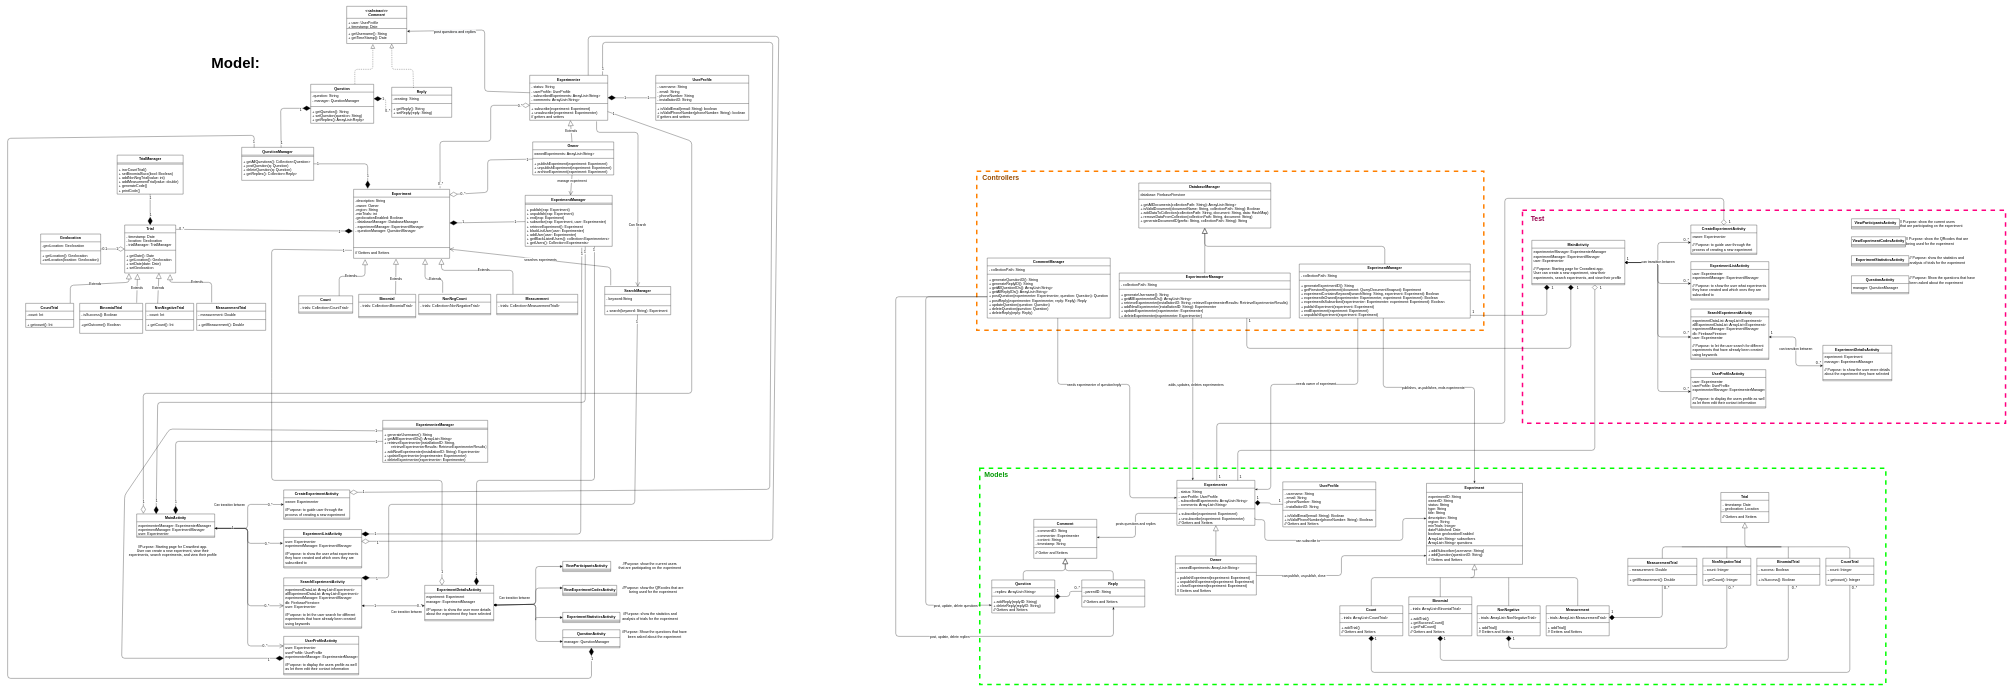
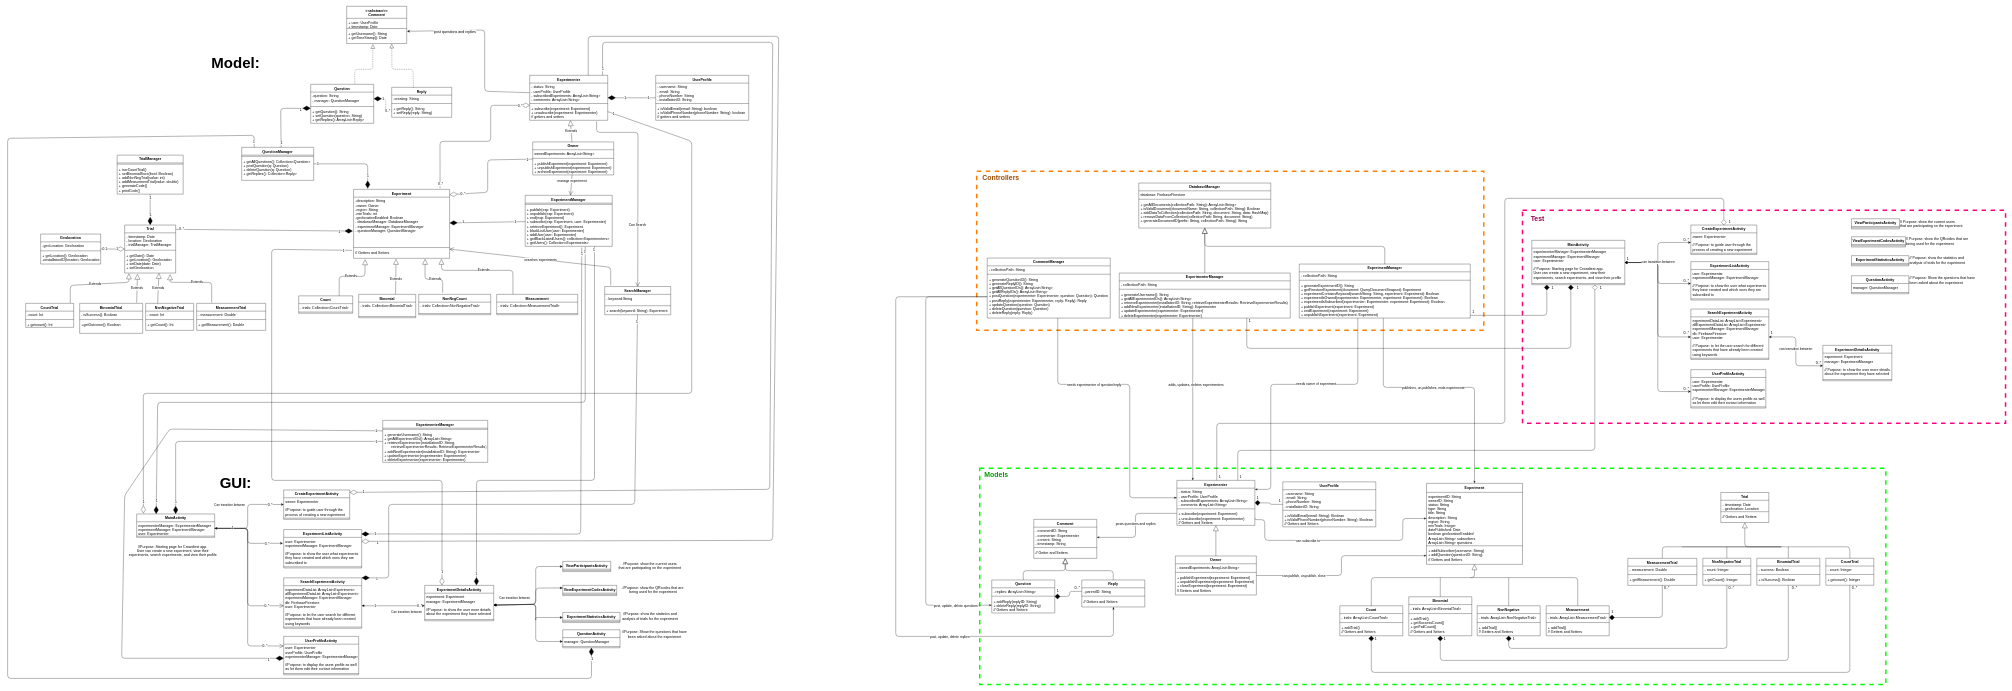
- <mxCell id="188" value="+ getLocation(): Geolocation&#10;+setLocation(location: Geolocation)&#10;" style="text;strokeColor=none;fillColor=none;align=left;verticalAlign=top;spacingLeft=4;spacingRight=4;overflow=hidden;rotatable=0;points=[[0,0.5],[1,0.5]];portConstraint=eastwest;" parent="185" vertex="1"><mxGeometry y="60" width="200" height="40" as="geometry" /></mxCell>
+ <mxCell id="188" value="+ getLocation(): Geolocation&#10;+installationID(location: Geolocation)&#10;" style="text;strokeColor=none;fillColor=none;align=left;verticalAlign=top;spacingLeft=4;spacingRight=4;overflow=hidden;rotatable=0;points=[[0,0.5],[1,0.5]];portConstraint=eastwest;" parent="185" vertex="1"><mxGeometry y="60" width="200" height="40" as="geometry" /></mxCell>
+ <mxCell id="234" value="GUI:" style="text;align=center;fontStyle=1;verticalAlign=middle;spacingLeft=3;spacingRight=3;strokeColor=none;rotatable=0;points=[[0,0.5],[1,0.5]];portConstraint=eastwest;fontSize=50;" parent="1" vertex="1"><mxGeometry x="740" y="1590" width="80" height="26" as="geometry" /></mxCell>
